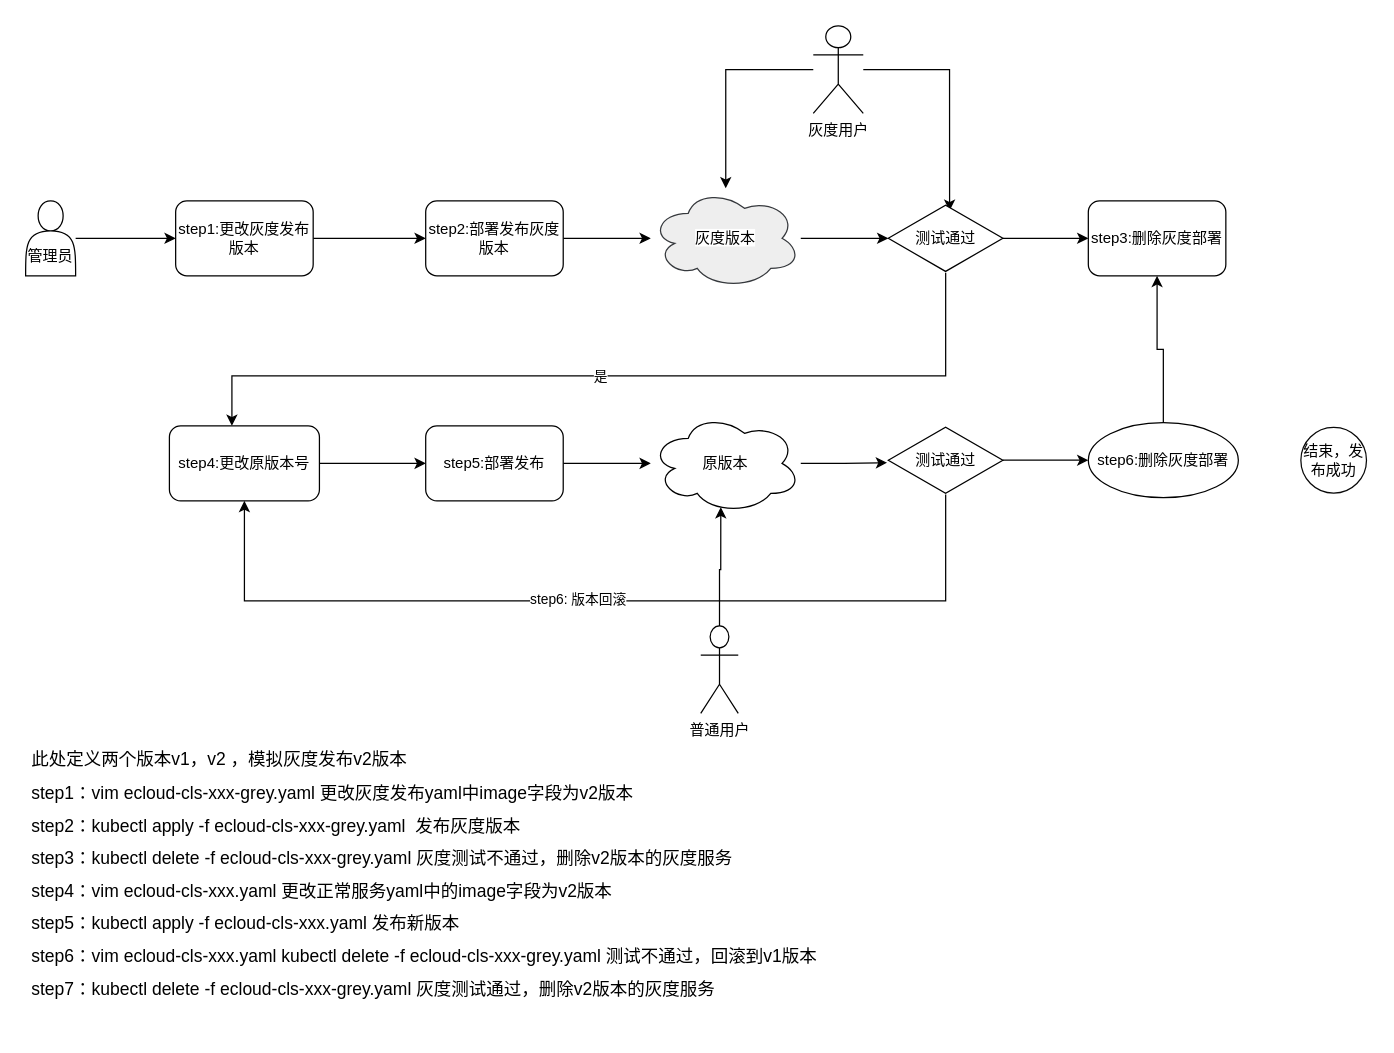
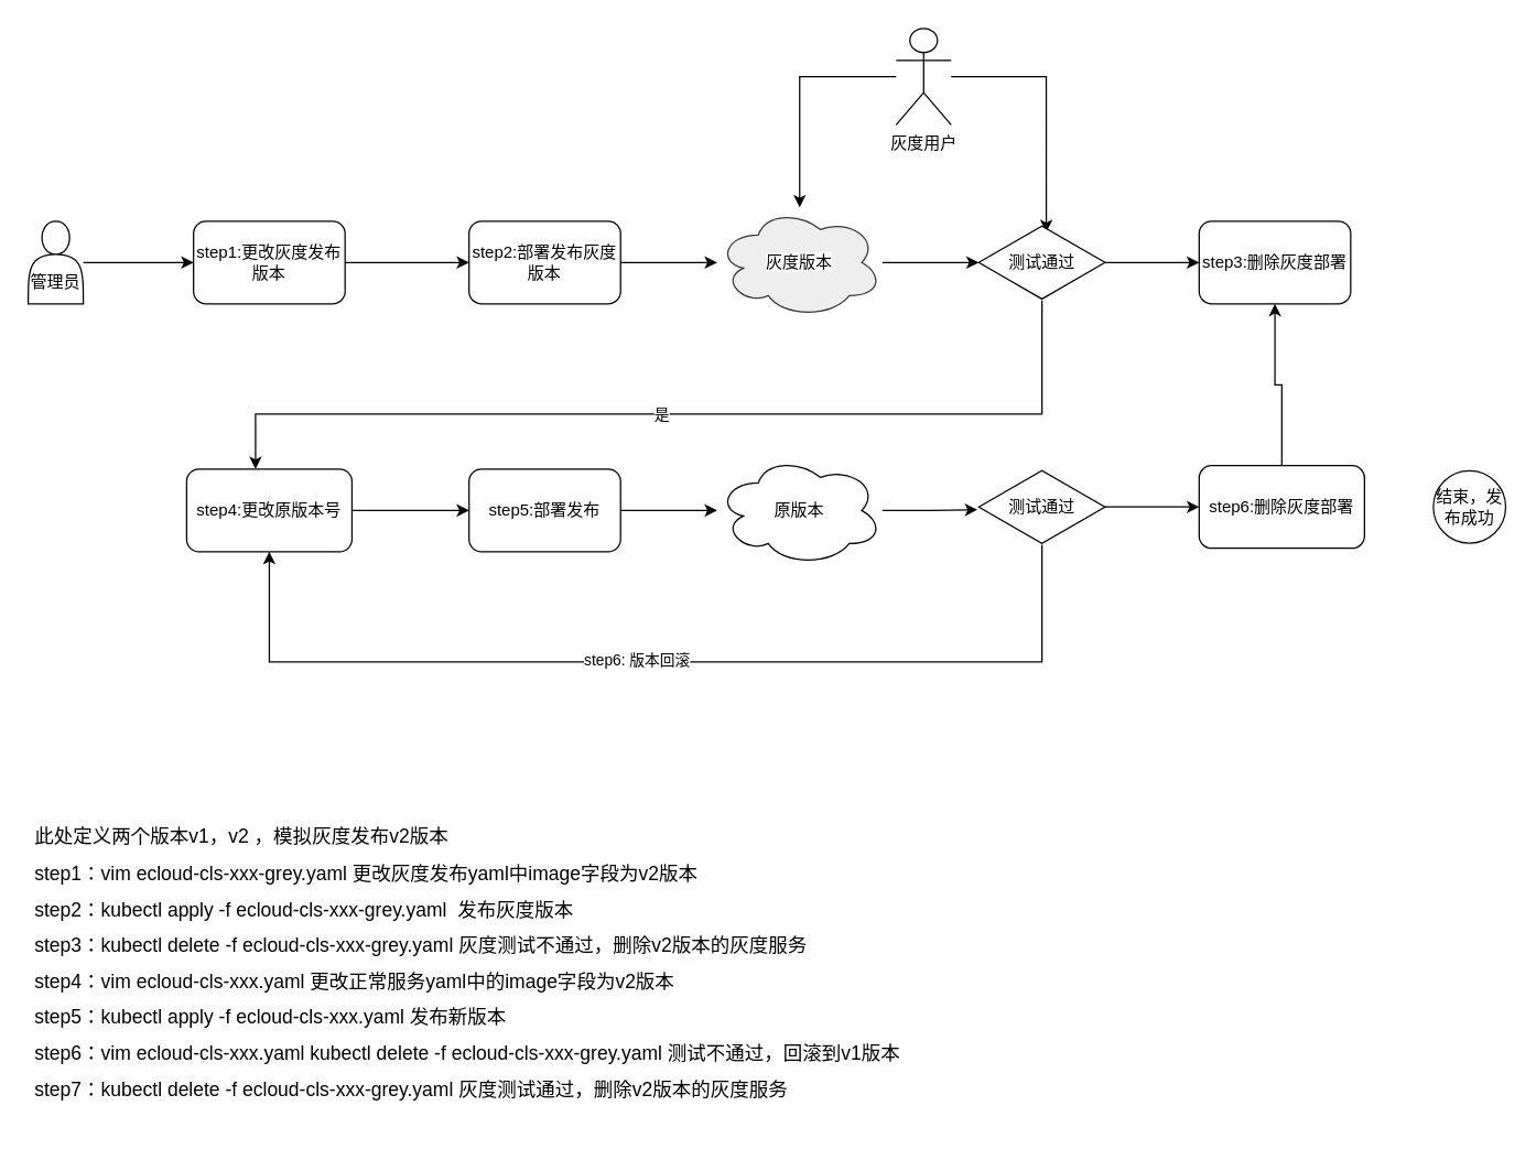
- <mxCell id="33" value="step6:删除灰度部署" style="ellipse;whiteSpace=wrap;html=1;" vertex="1" parent="1"><mxGeometry x="870" y="337.5" width="120" height="60" as="geometry" /></mxCell>
+ <mxCell id="33" value="step6:删除灰度部署" style="rounded=1;whiteSpace=wrap;html=1;" vertex="1" parent="1"><mxGeometry x="870" y="337.5" width="120" height="60" as="geometry" /></mxCell>
- <mxCell id="28" style="edgeStyle=orthogonalEdgeStyle;rounded=0;orthogonalLoop=1;jettySize=auto;html=1;exitX=0.5;exitY=0;exitDx=0;exitDy=0;exitPerimeter=0;entryX=0.467;entryY=0.938;entryDx=0;entryDy=0;entryPerimeter=0;" edge="1" parent="1" source="29" target="22"><mxGeometry relative="1" as="geometry" /></mxCell>
- <mxCell id="29" value="普通用户" style="shape=umlActor;verticalLabelPosition=bottom;verticalAlign=top;html=1;" vertex="1" parent="1"><mxGeometry x="560" y="500" width="30" height="70" as="geometry" /></mxCell>
